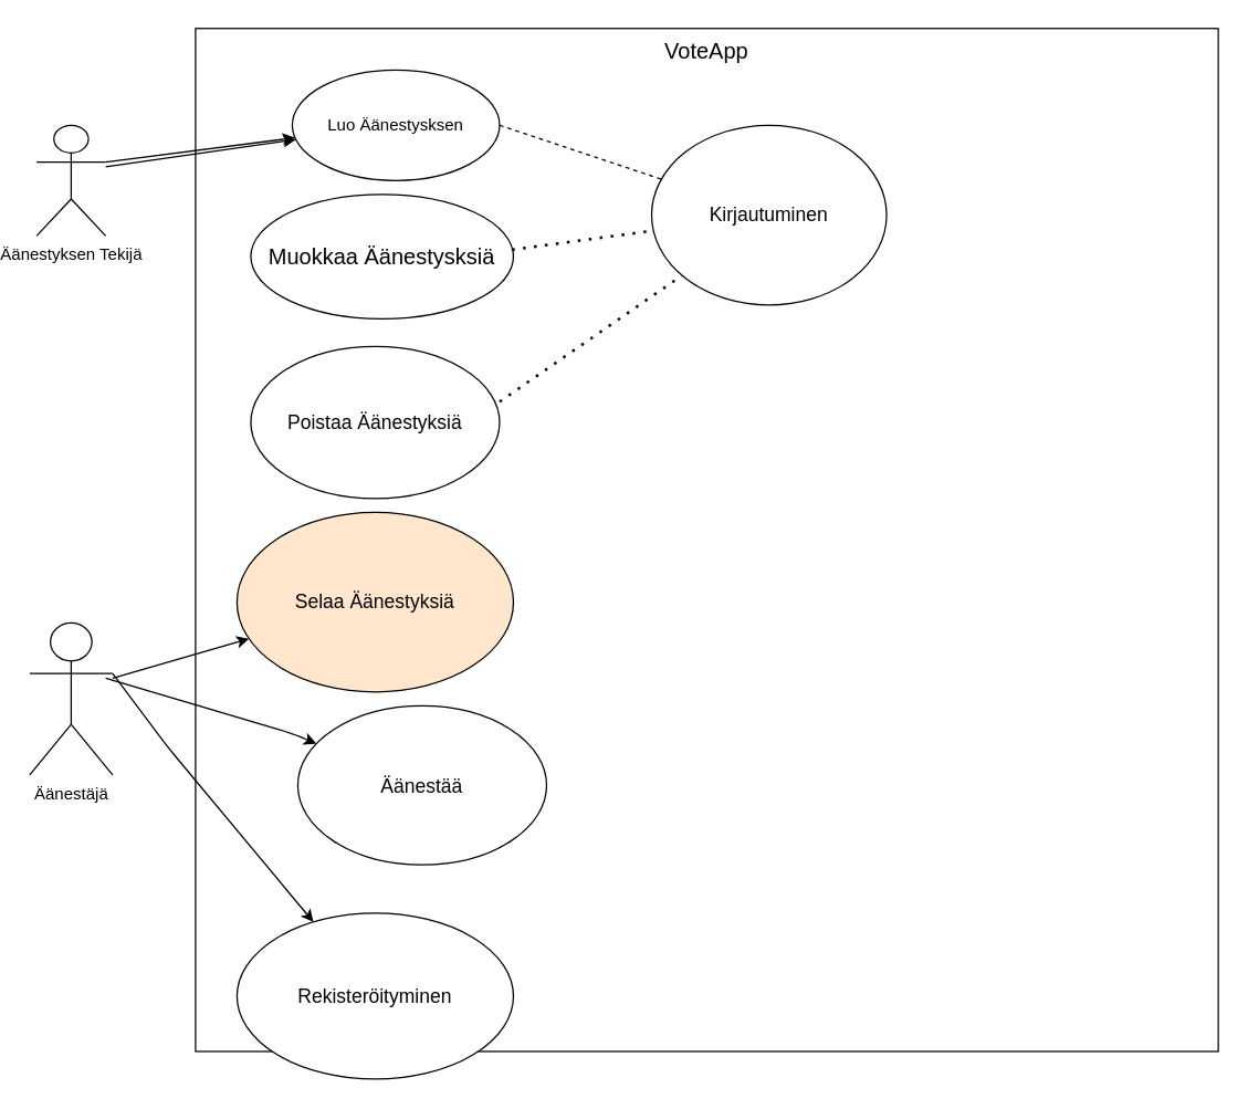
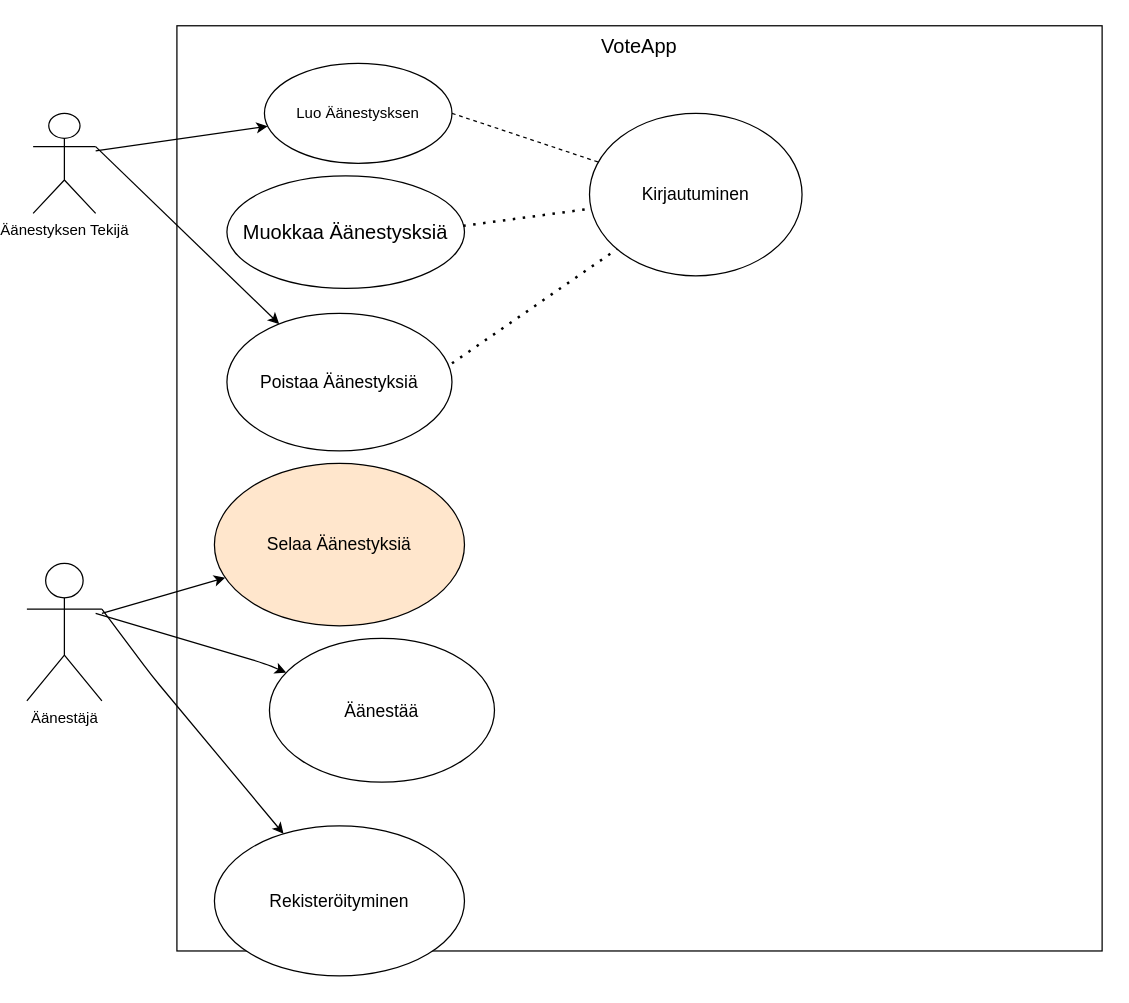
- <mxCell id="12" value="" style="endArrow=classic;html=1;fontSize=14;exitX=1;exitY=0.333;exitDx=0;exitDy=0;exitPerimeter=0;" parent="1" source="2" target="5" edge="1"><mxGeometry width="50" height="50" relative="1" as="geometry"><mxPoint x="70" y="140" as="sourcePoint" /><mxPoint x="120" y="90" as="targetPoint" /></mxGeometry></mxCell>
+ <mxCell id="12" value="" style="endArrow=classic;html=1;fontSize=14;exitX=1;exitY=0.333;exitDx=0;exitDy=0;exitPerimeter=0;" parent="1" source="2" target="7" edge="1"><mxGeometry width="50" height="50" relative="1" as="geometry"><mxPoint x="70" y="140" as="sourcePoint" /><mxPoint x="120" y="90" as="targetPoint" /></mxGeometry></mxCell>
